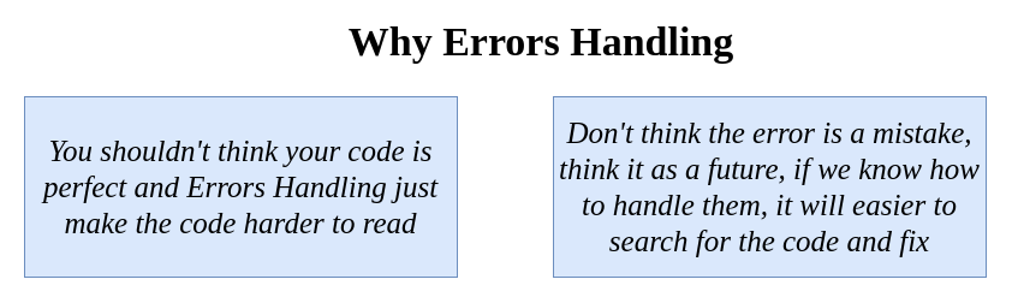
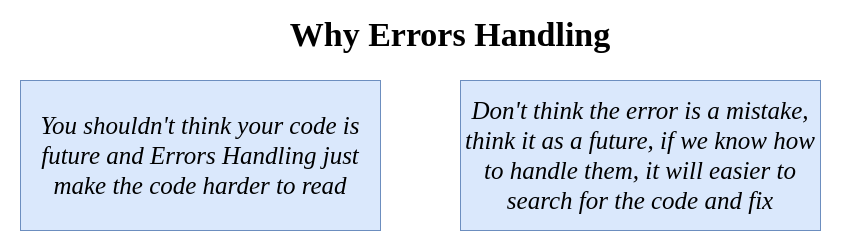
- <mxCell id="3" value="&lt;span style=&quot;font-style: italic&quot;&gt;You shouldn't think your code is perfect and Errors Handling just make the code harder to read&lt;/span&gt;" style="rounded=0;whiteSpace=wrap;html=1;fontFamily=Comfortaa;fontSource=https%3A%2F%2Ffonts.googleapis.com%2Fcss%3Ffamily%3DComfortaa;fontSize=25;fillColor=#dae8fc;strokeColor=#6c8ebf;" parent="1" vertex="1"><mxGeometry x="20" y="80" width="360" height="150" as="geometry" /></mxCell>
+ <mxCell id="3" value="&lt;span style=&quot;font-style: italic&quot;&gt;You shouldn't think your code is future and Errors Handling just make the code harder to read&lt;/span&gt;" style="rounded=0;whiteSpace=wrap;html=1;fontFamily=Comfortaa;fontSource=https%3A%2F%2Ffonts.googleapis.com%2Fcss%3Ffamily%3DComfortaa;fontSize=25;fillColor=#dae8fc;strokeColor=#6c8ebf;" parent="1" vertex="1"><mxGeometry x="20" y="80" width="360" height="150" as="geometry" /></mxCell>
